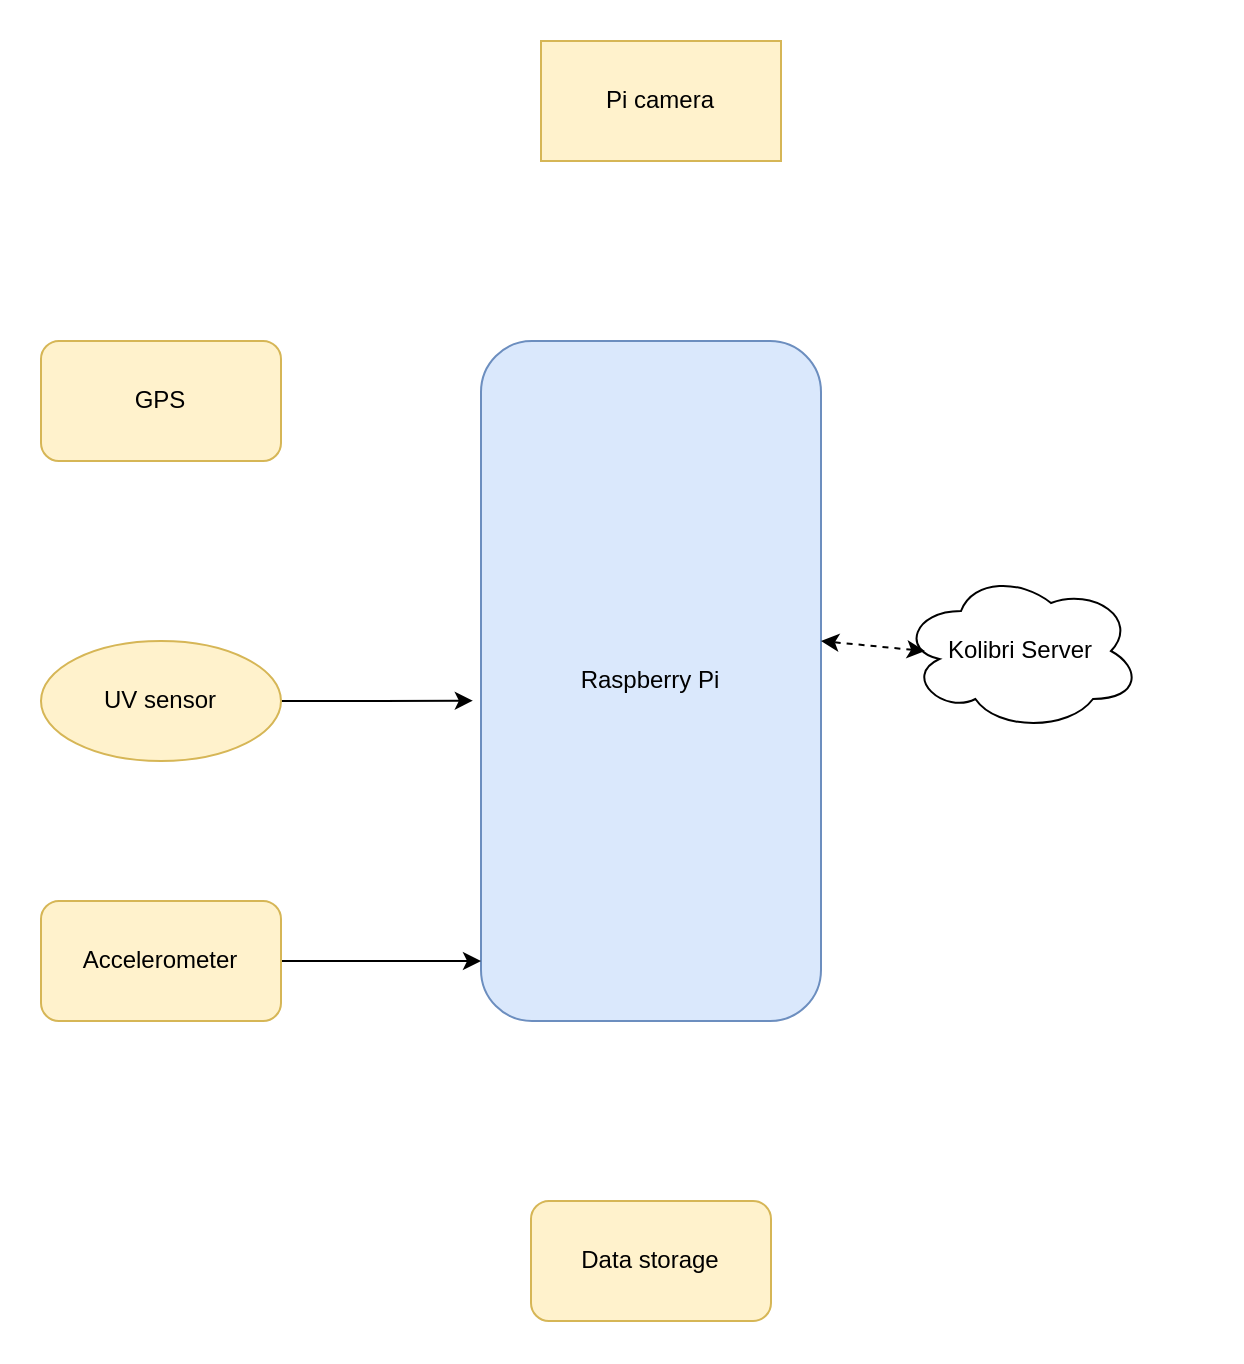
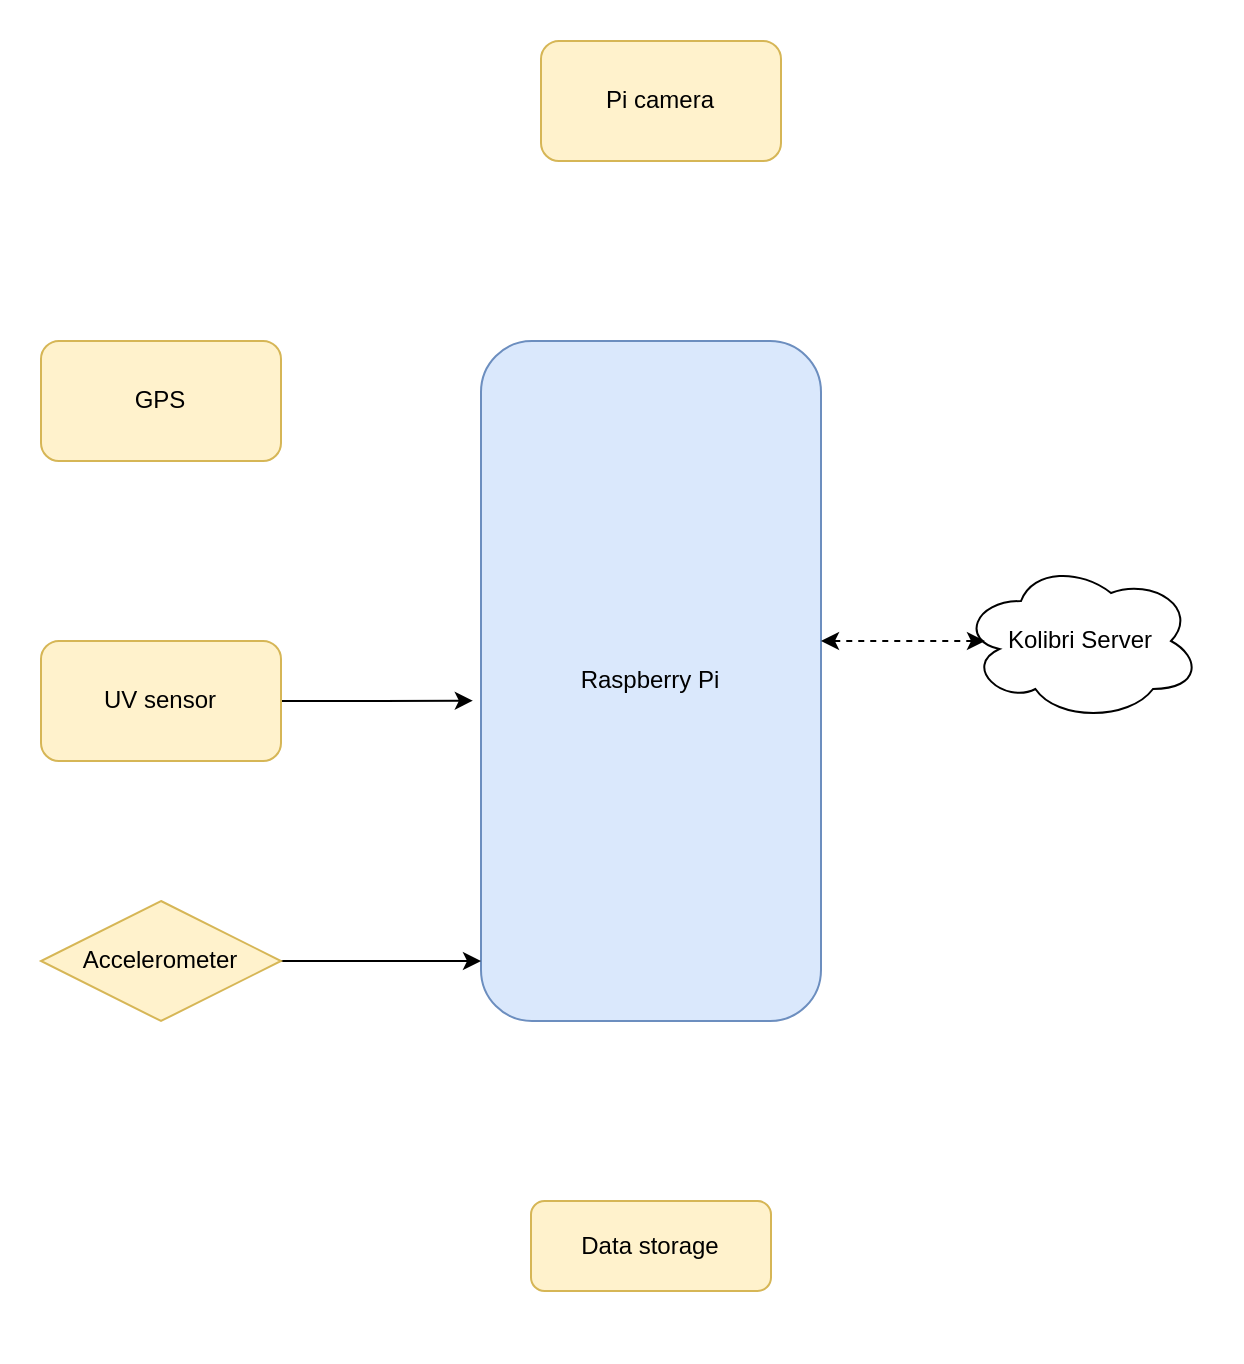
- <mxCell id="3" value="Pi camera" style="whiteSpace=wrap;html=1;fillColor=#fff2cc;strokeColor=#d6b656;rounded=0;" vertex="1" parent="1"><mxGeometry x="270" y="20" width="120" height="60" as="geometry" /></mxCell>
+ <mxCell id="3" value="Pi camera" style="rounded=1;whiteSpace=wrap;html=1;fillColor=#fff2cc;strokeColor=#d6b656;" vertex="1" parent="1"><mxGeometry x="270" y="20" width="120" height="60" as="geometry" /></mxCell>
- <mxCell id="10" value="Kolibri Server" style="ellipse;shape=cloud;whiteSpace=wrap;html=1;" vertex="1" parent="1"><mxGeometry x="450" y="285" width="120" height="80" as="geometry" /></mxCell>
+ <mxCell id="10" value="Kolibri Server" style="ellipse;shape=cloud;whiteSpace=wrap;html=1;" vertex="1" parent="1"><mxGeometry x="480" y="280" width="120" height="80" as="geometry" /></mxCell>
- <mxCell id="6" value="UV sensor" style="ellipse;whiteSpace=wrap;html=1;fillColor=#fff2cc;strokeColor=#d6b656;" vertex="1" parent="1"><mxGeometry x="20" y="320" width="120" height="60" as="geometry" /></mxCell>
+ <mxCell id="6" value="UV sensor" style="rounded=1;whiteSpace=wrap;html=1;fillColor=#fff2cc;strokeColor=#d6b656;" vertex="1" parent="1"><mxGeometry x="20" y="320" width="120" height="60" as="geometry" /></mxCell>
- <mxCell id="8" value="Accelerometer" style="rounded=1;whiteSpace=wrap;html=1;fillColor=#fff2cc;strokeColor=#d6b656;" vertex="1" parent="1"><mxGeometry x="20" y="450" width="120" height="60" as="geometry" /></mxCell>
+ <mxCell id="8" value="Accelerometer" style="rhombus;whiteSpace=wrap;html=1;fillColor=#fff2cc;strokeColor=#d6b656;" vertex="1" parent="1"><mxGeometry x="20" y="450" width="120" height="60" as="geometry" /></mxCell>
- <mxCell id="9" value="Data storage" style="rounded=1;whiteSpace=wrap;html=1;fillColor=#fff2cc;strokeColor=#d6b656;" vertex="1" parent="1"><mxGeometry x="265" y="600" width="120" height="60" as="geometry" /></mxCell>
+ <mxCell id="9" value="Data storage" style="rounded=1;whiteSpace=wrap;html=1;fillColor=#fff2cc;strokeColor=#d6b656;" vertex="1" parent="1"><mxGeometry x="265" y="600" width="120" height="45" as="geometry" /></mxCell>
